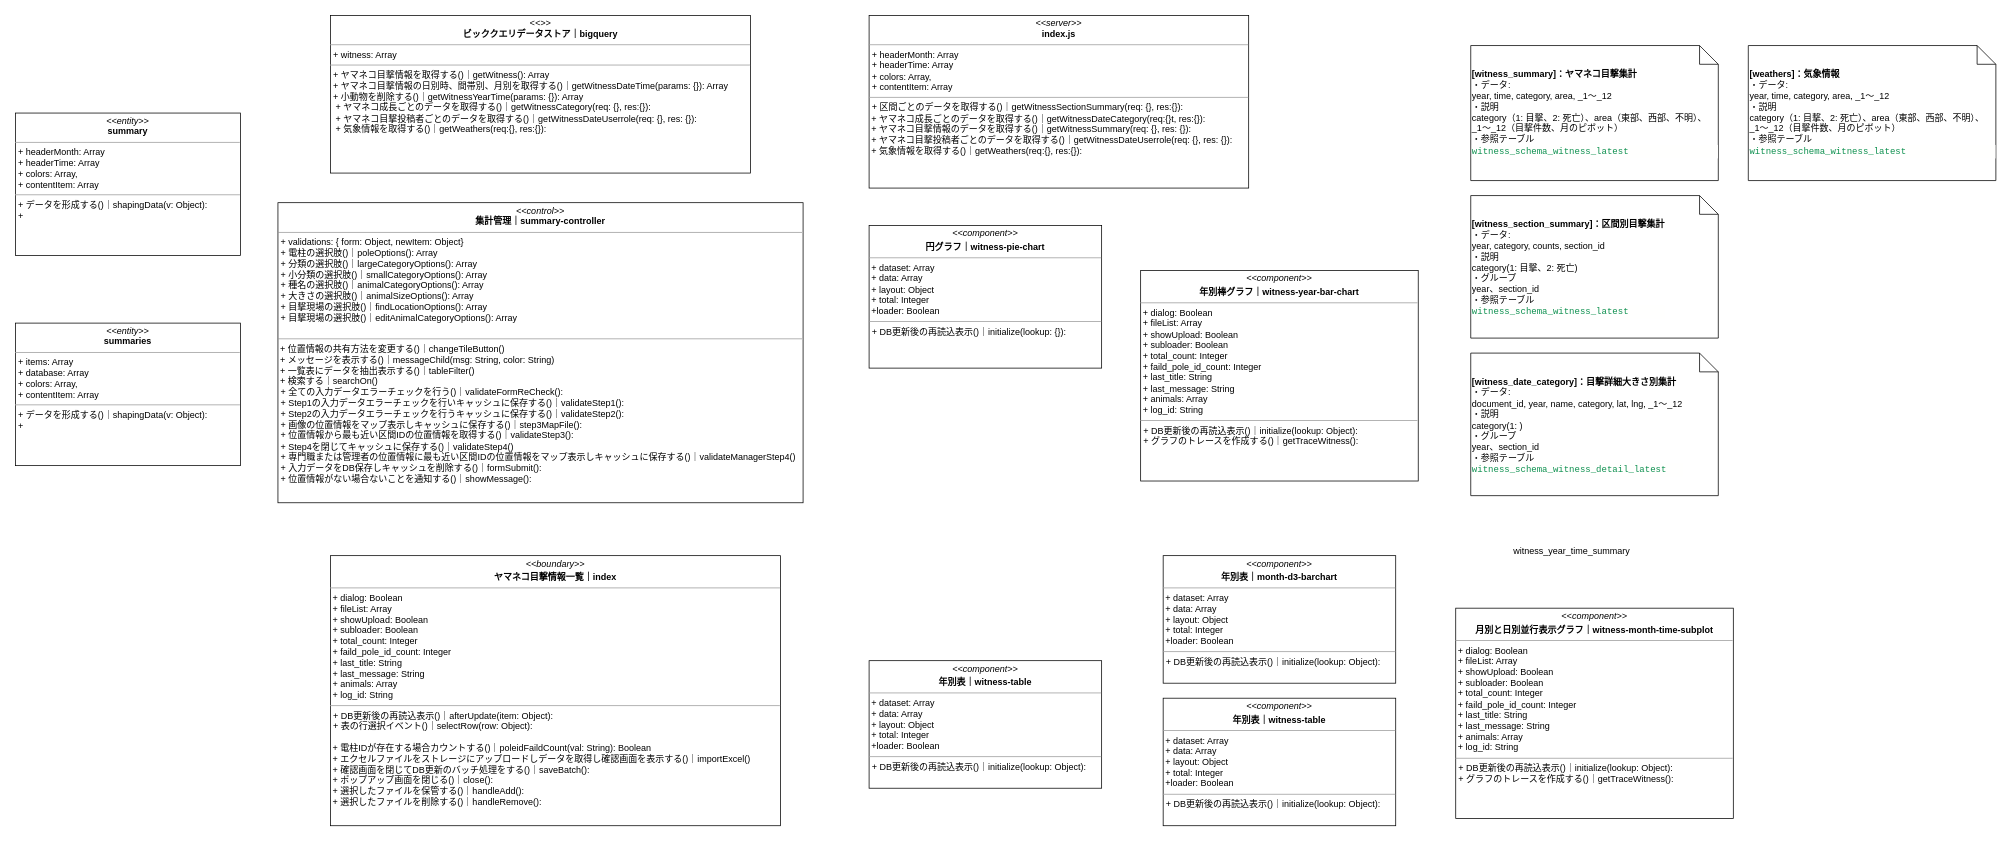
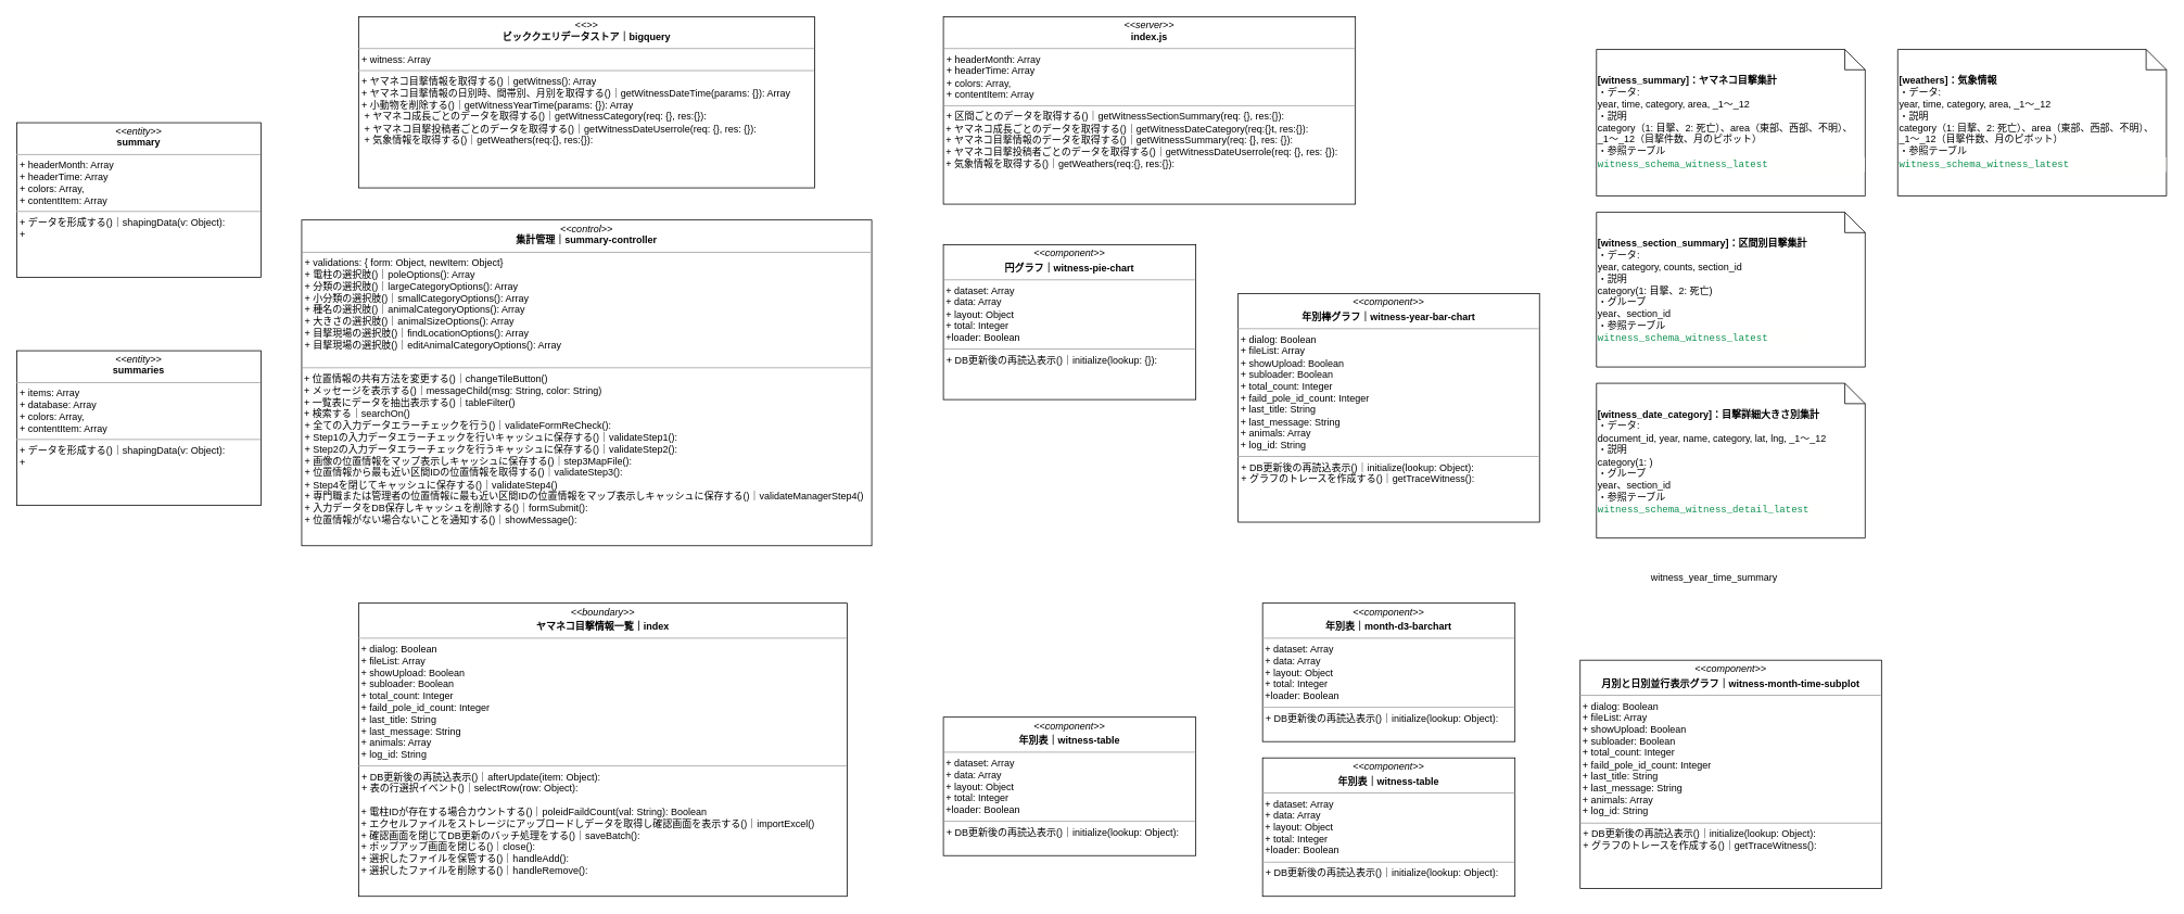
- <mxCell id="15" value="witness_year_time_summary" style="text;whiteSpace=wrap;html=1;" parent="1" vertex="1"><mxGeometry x="2015" y="720" width="220" height="30" as="geometry" /></mxCell>
+ <mxCell id="15" value="witness_year_time_summary" style="text;whiteSpace=wrap;html=1;" parent="1" vertex="1"><mxGeometry x="2025" y="695" width="220" height="30" as="geometry" /></mxCell>
